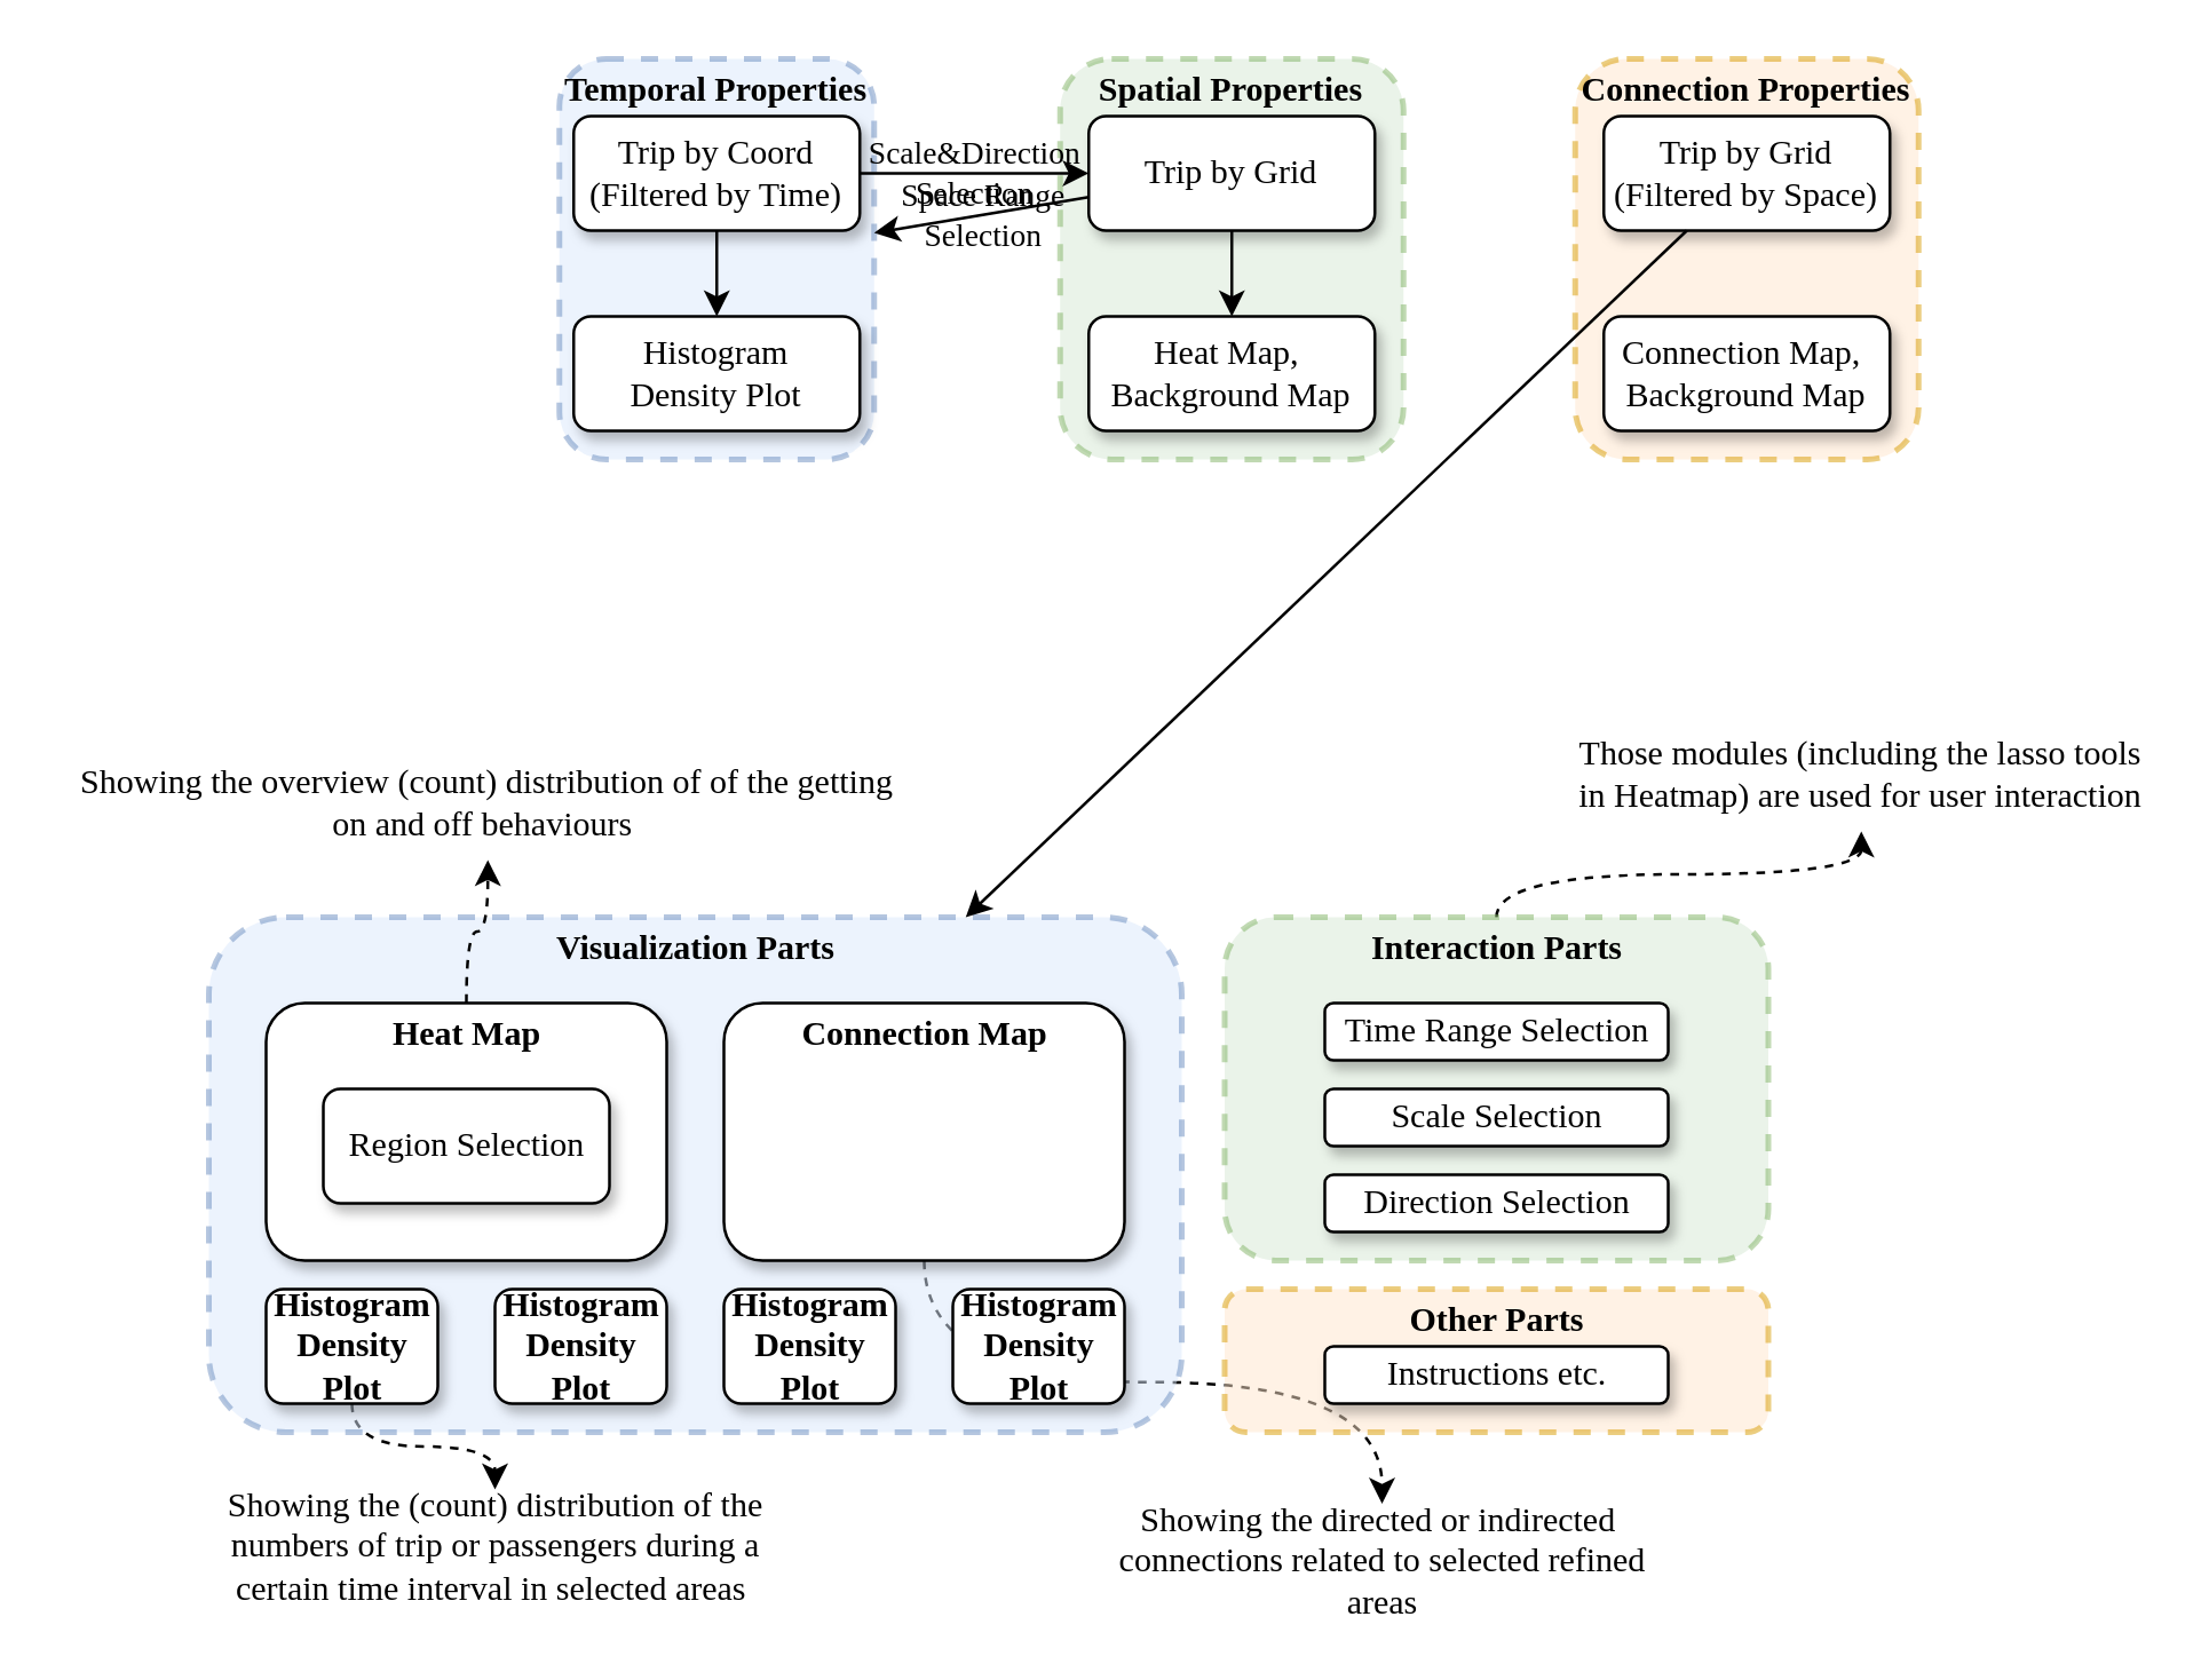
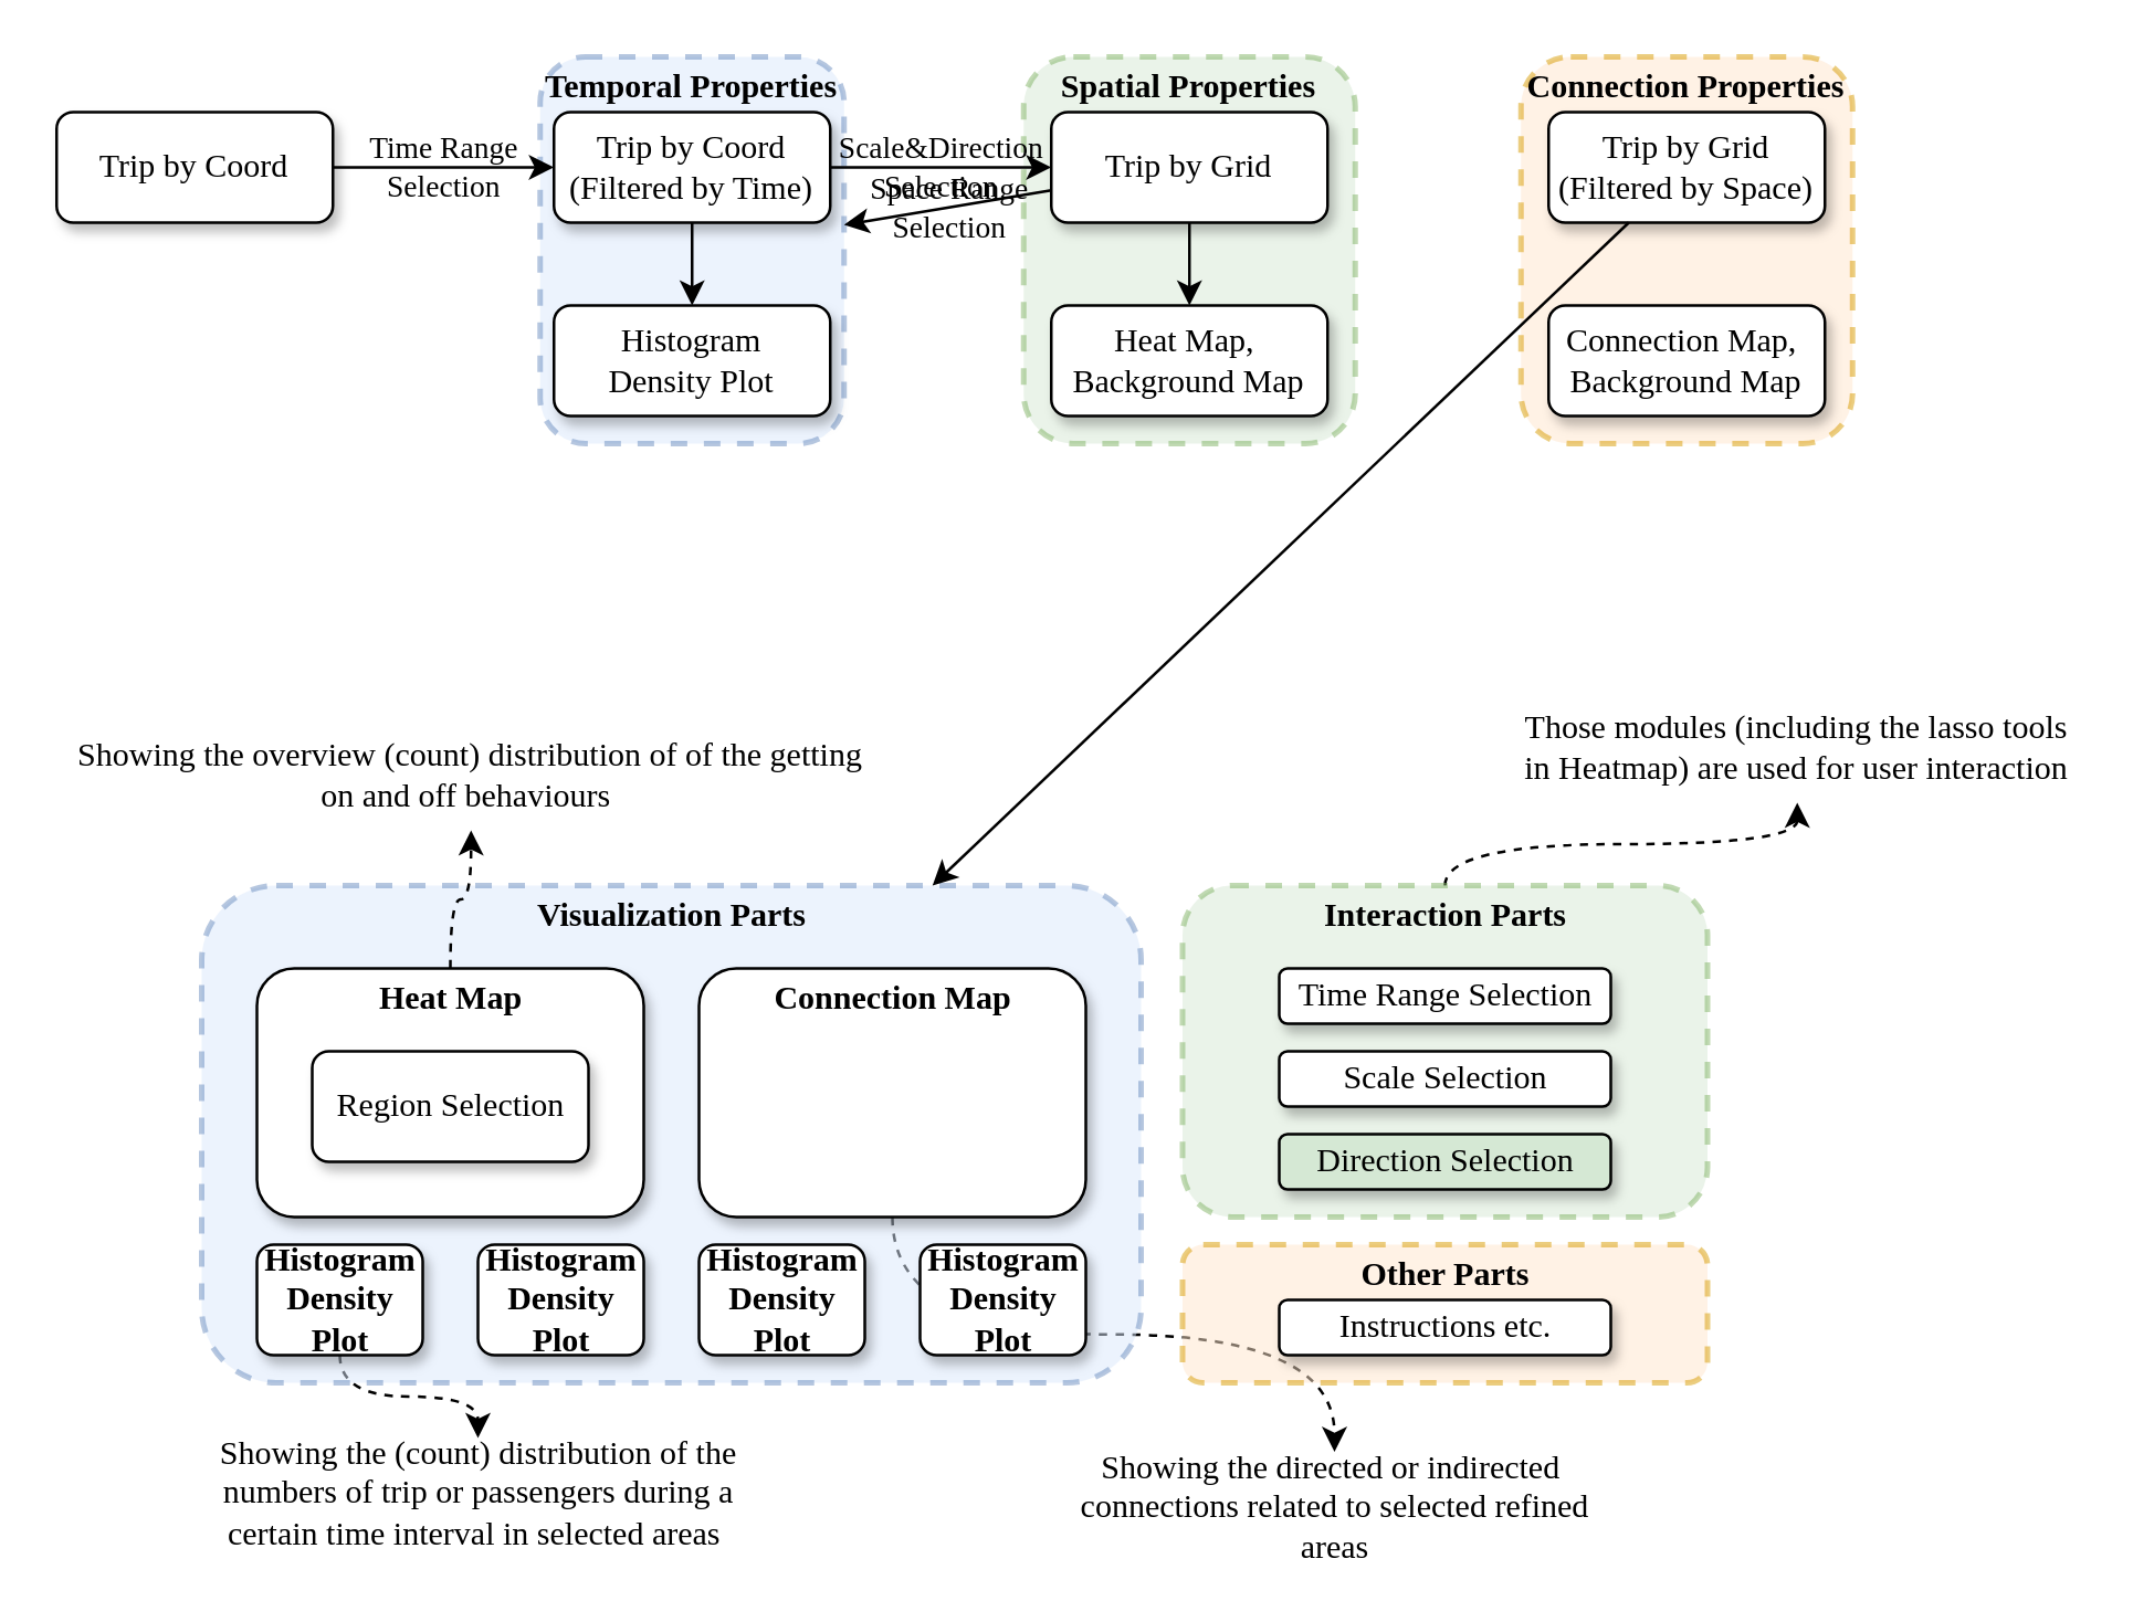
+ <mxCell id="28" value="Trip by Coord" style="rounded=1;shadow=1;fontFamily=Times New Roman;align=center;labelBackgroundColor=none;labelBorderColor=none;whiteSpace=wrap;html=1;points=[[0,0,0,0,0],[0,0.3,0,0,0],[0,0.5,0,0,0],[0,0.85,0,0,0],[0,1,0,0,0],[0.25,0,0,0,0],[0.25,1,0,0,0],[0.5,0,0,0,0],[0.5,1,0,0,0],[0.75,0,0,0,0],[0.75,1,0,0,0],[1,0,0,0,0],[1,0.25,0,0,0],[1,0.5,0,0,0],[1,0.75,0,0,0],[1,1,0,0,0]];container=0;" vertex="1" parent="24"><mxGeometry y="20" width="100" height="40" as="geometry" /></mxCell>
+ <mxCell id="31" value="Time Range&lt;br&gt;Selection" style="endArrow=classic;html=1;rounded=0;exitX=1;exitY=0.5;exitDx=0;exitDy=0;exitPerimeter=0;entryX=0;entryY=0.5;entryDx=0;entryDy=0;entryPerimeter=0;labelBackgroundColor=none;fontFamily=Times New Roman;" edge="1" parent="24" source="28" target="29"><mxGeometry width="50" height="50" relative="1" as="geometry"><mxPoint x="220" y="20" as="sourcePoint" /><mxPoint x="270" y="-30" as="targetPoint" /><mxPoint as="offset" /></mxGeometry></mxCell>
- <mxCell id="23" value="Direction Selection" style="rounded=1;whiteSpace=wrap;html=1;shadow=1;fontFamily=Times New Roman;" vertex="1" parent="1"><mxGeometry x="462.5" y="410" width="120" height="20" as="geometry" /></mxCell>
+ <mxCell id="23" value="Direction Selection" style="rounded=1;whiteSpace=wrap;html=1;shadow=1;fontFamily=Times New Roman;fillColor=#d5e8d4;" vertex="1" parent="1"><mxGeometry x="462.5" y="410" width="120" height="20" as="geometry" /></mxCell>
